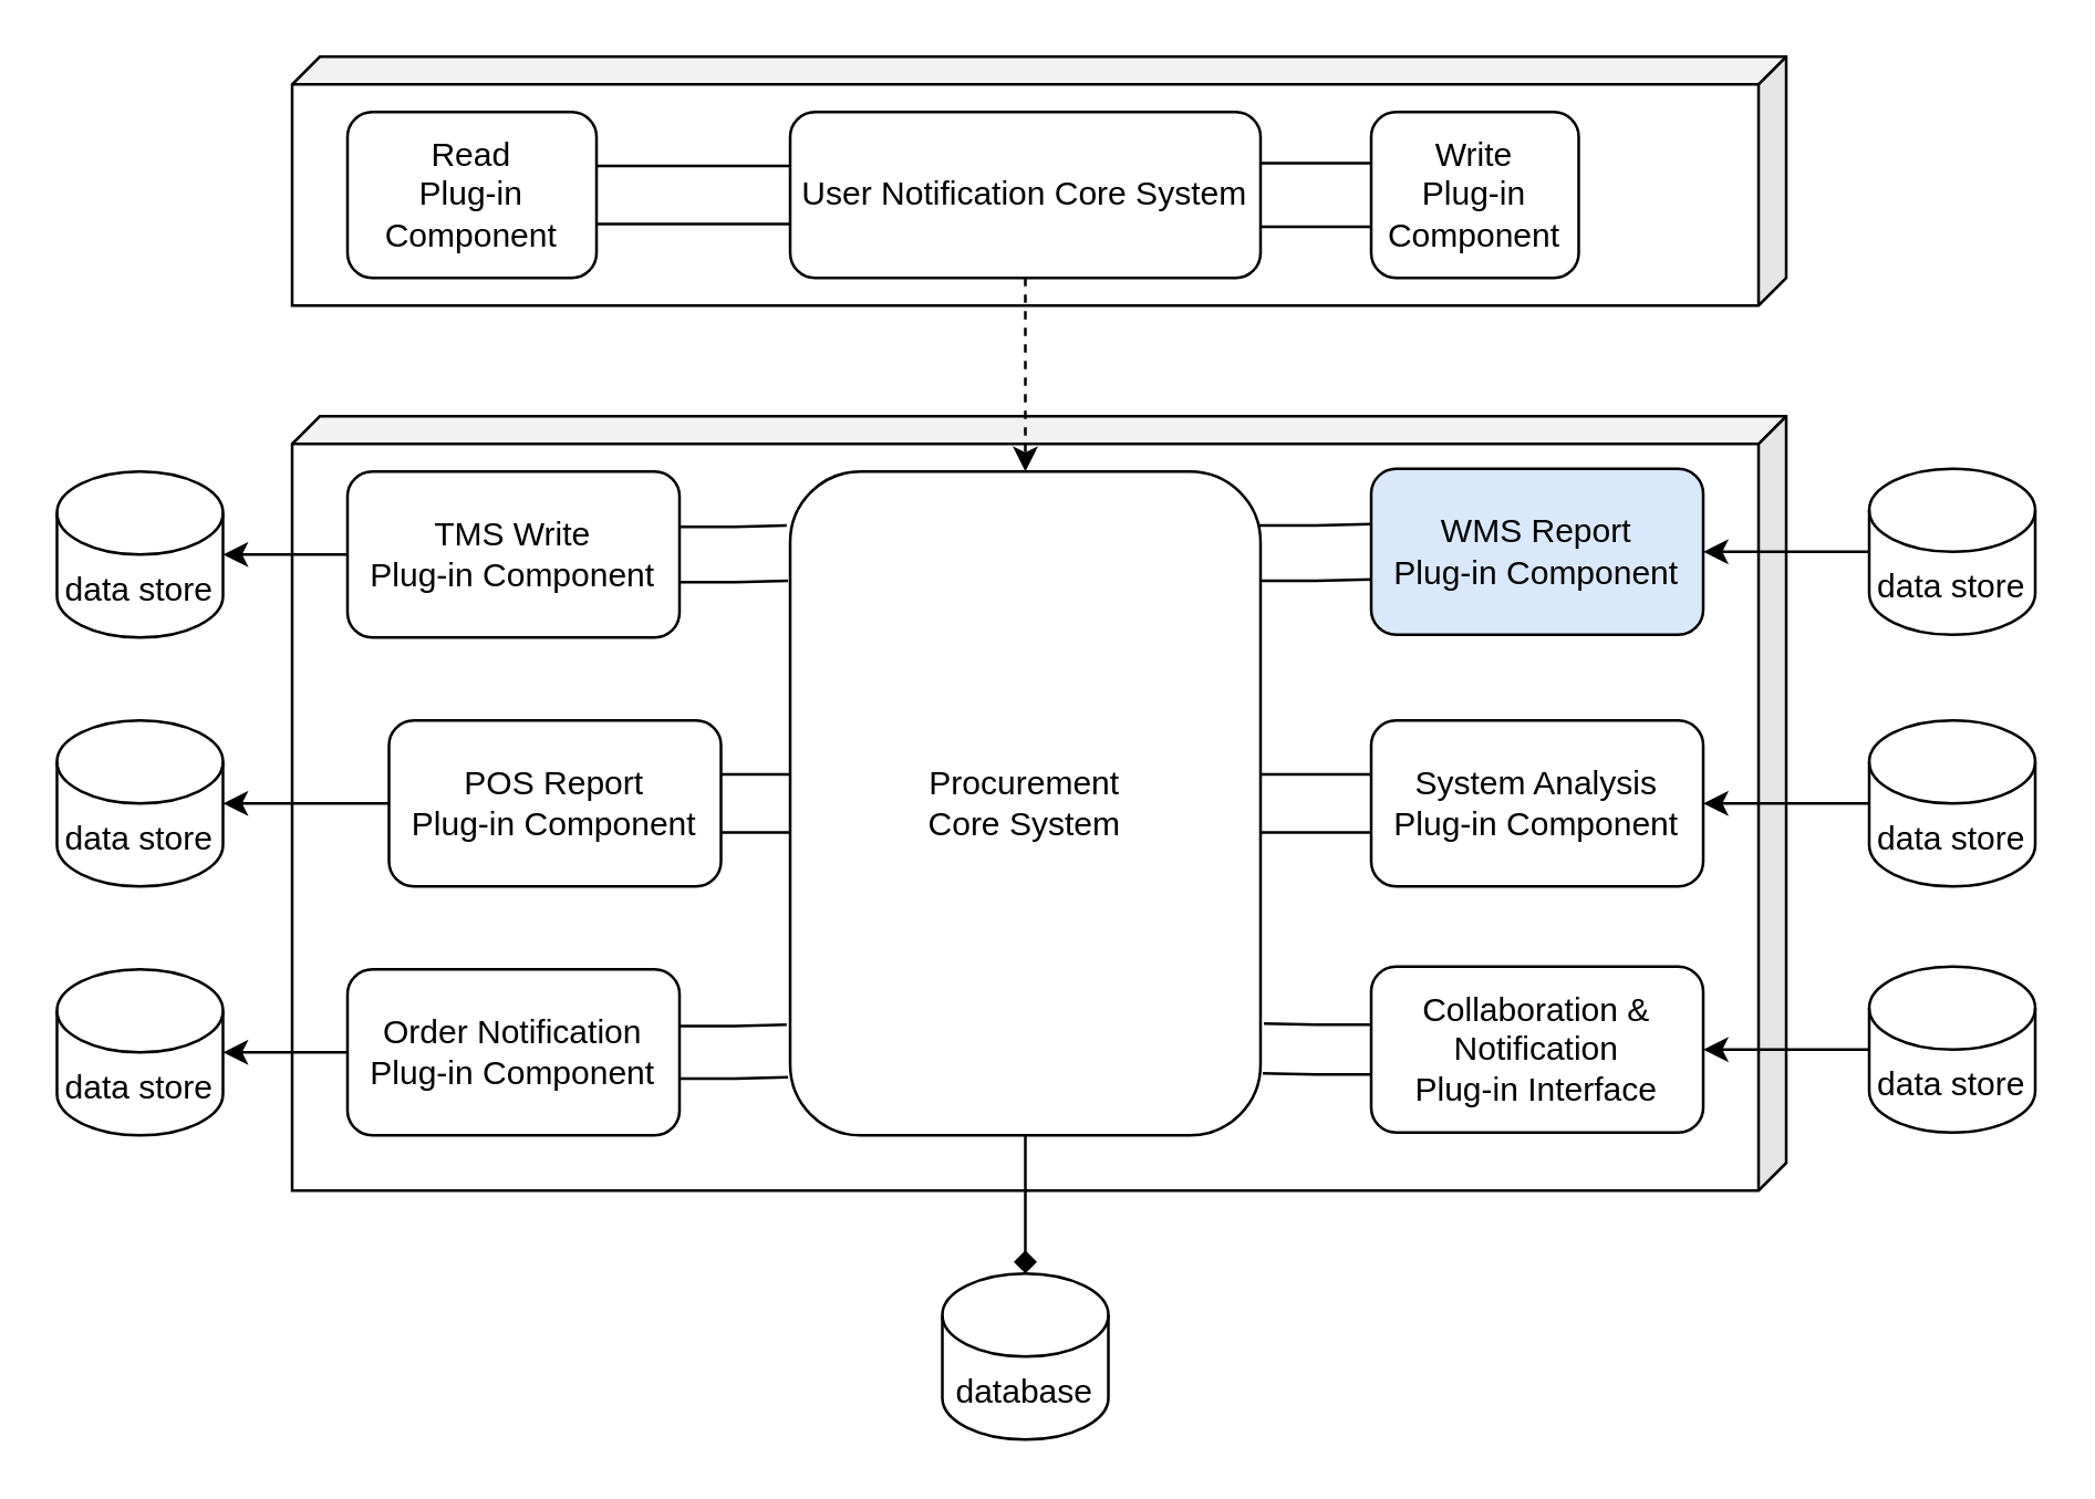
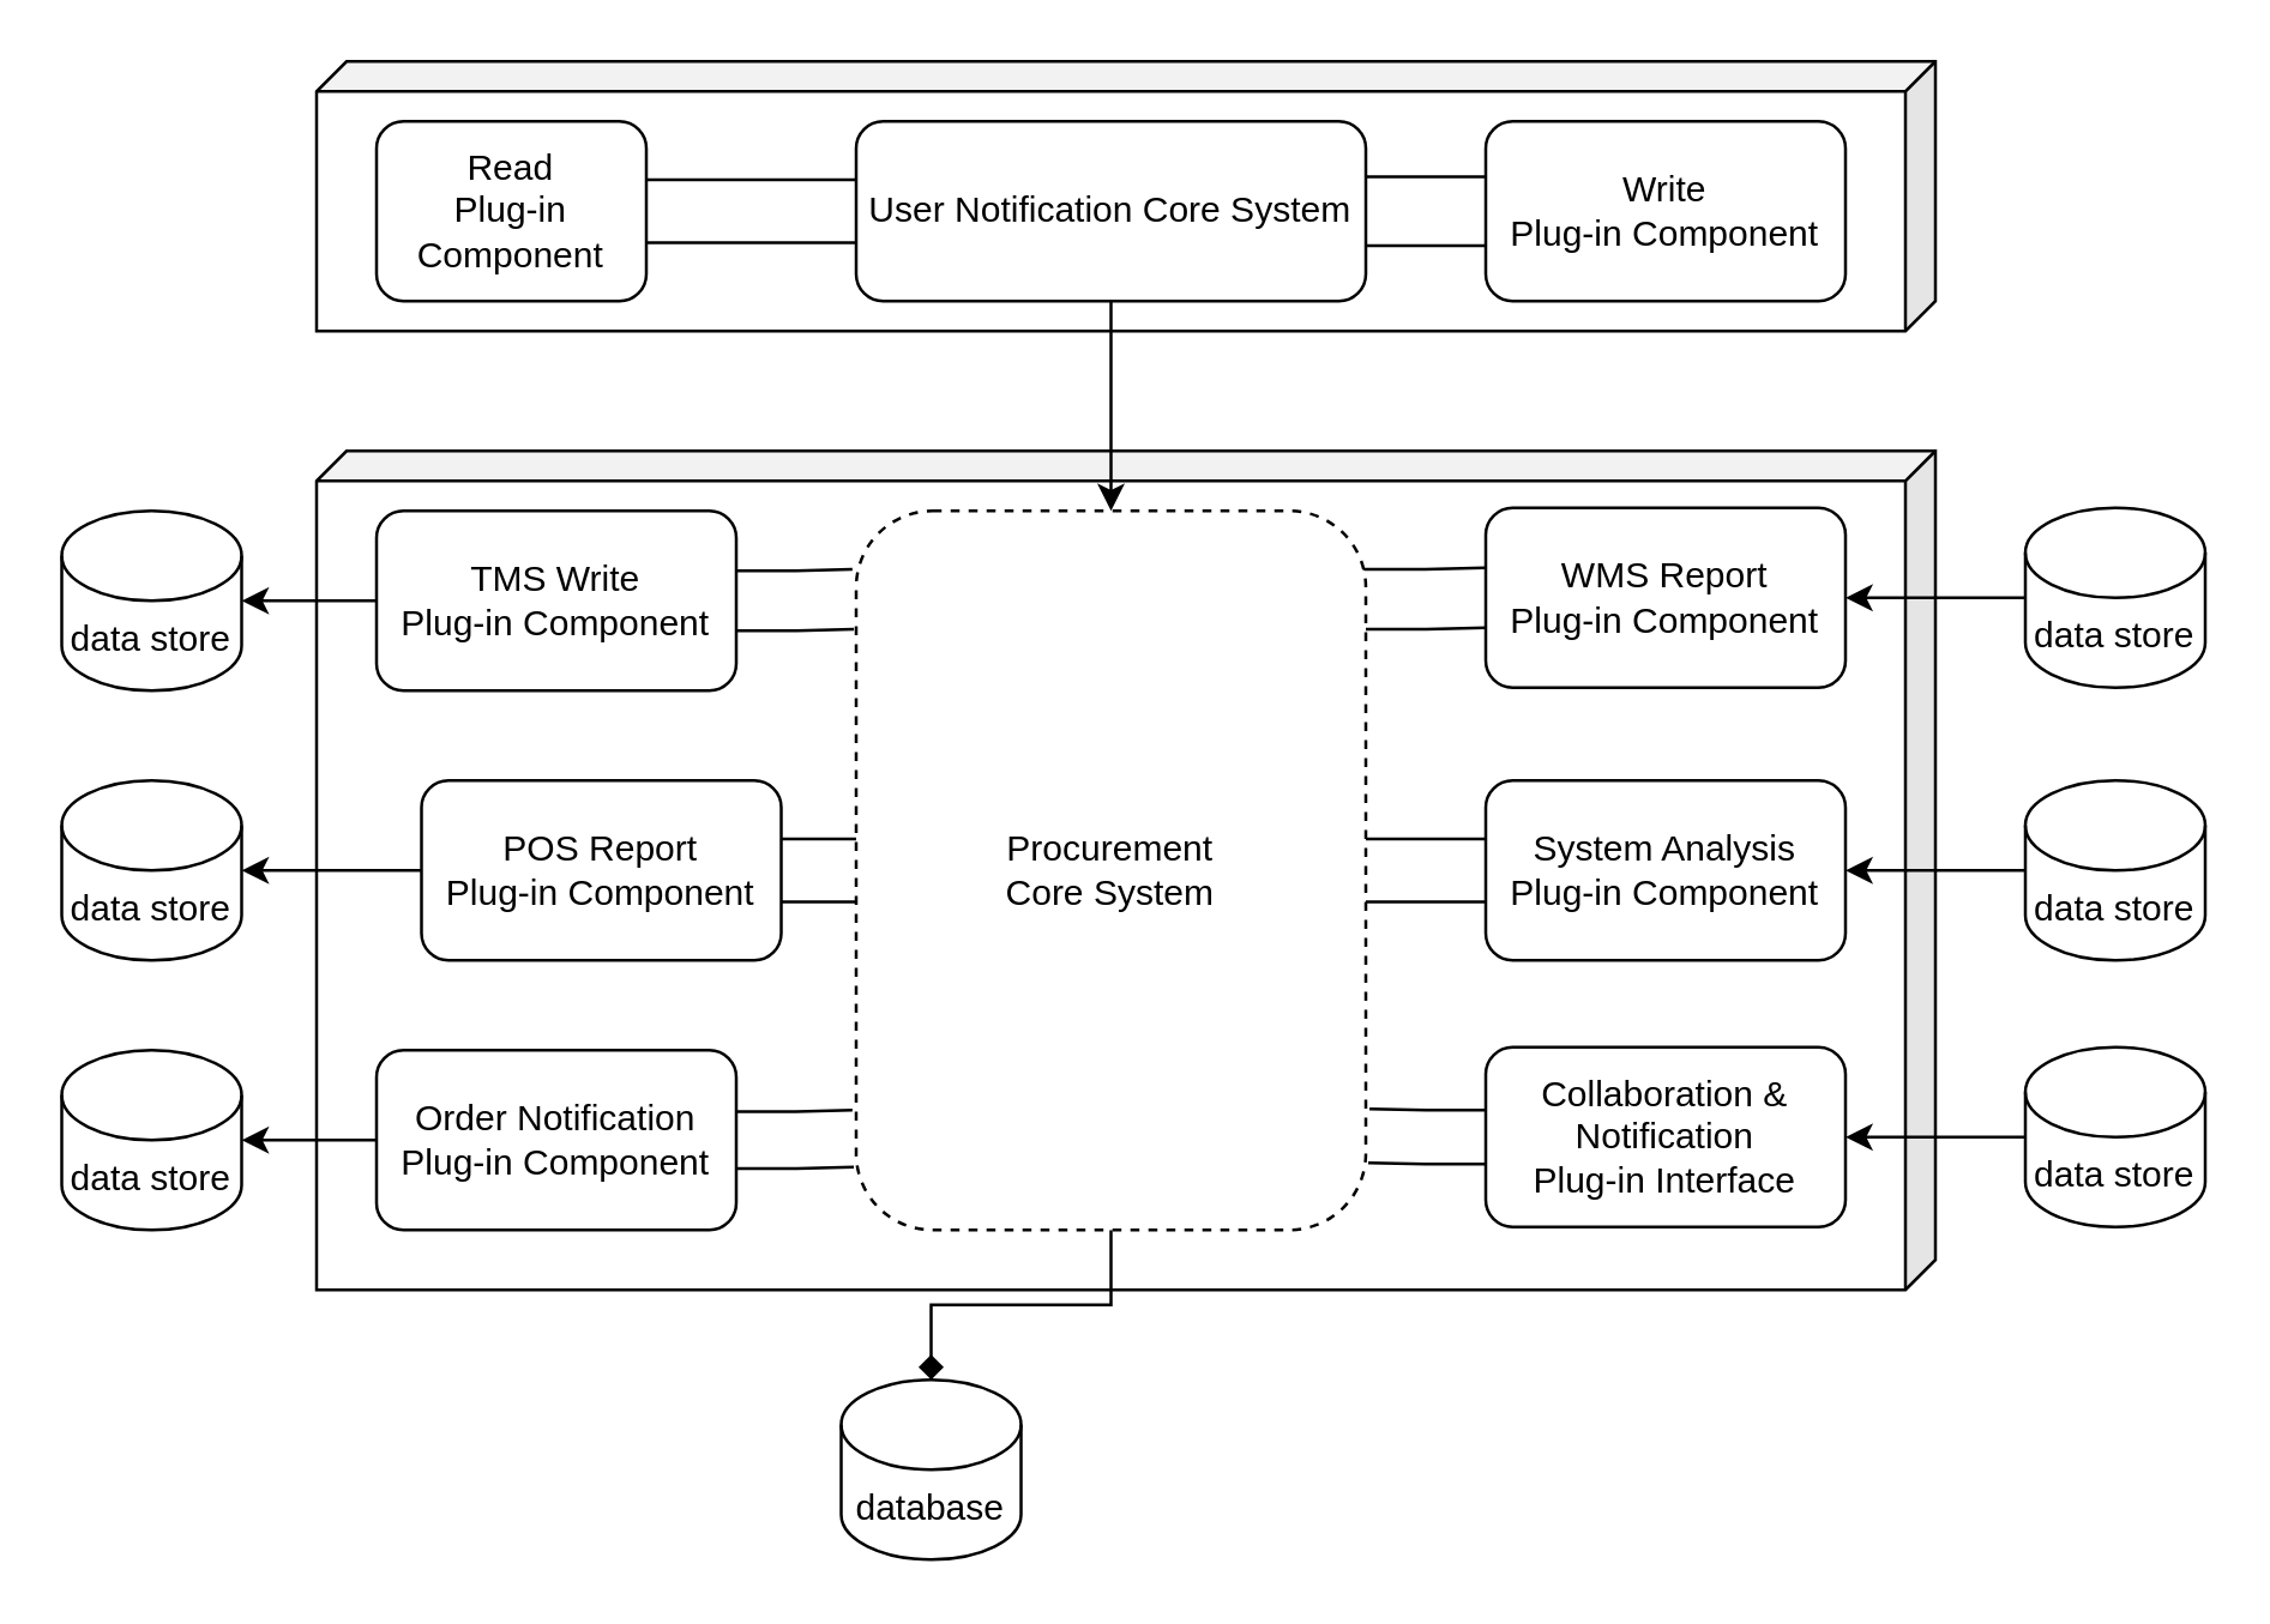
- <mxCell id="7" value="Write&lt;br&gt;Plug-in Component" style="rounded=1;whiteSpace=wrap;html=1;" vertex="1" parent="1"><mxGeometry x="495" y="40" width="75" height="60" as="geometry" /></mxCell>
+ <mxCell id="7" value="Write&lt;br&gt;Plug-in Component" style="rounded=1;whiteSpace=wrap;html=1;" vertex="1" parent="1"><mxGeometry x="495" y="40" width="120" height="60" as="geometry" /></mxCell>
- <mxCell id="27" style="edgeStyle=orthogonalEdgeStyle;rounded=0;orthogonalLoop=1;jettySize=auto;html=1;dashed=1;" edge="1" parent="1" source="4" target="11"><mxGeometry relative="1" as="geometry" /></mxCell>
+ <mxCell id="27" style="edgeStyle=orthogonalEdgeStyle;rounded=0;orthogonalLoop=1;jettySize=auto;html=1;" edge="1" parent="1" source="4" target="11"><mxGeometry relative="1" as="geometry" /></mxCell>
- <mxCell id="15" value="WMS Report&lt;br&gt;Plug-in Component" style="rounded=1;whiteSpace=wrap;html=1;fillColor=#dae8fc;" vertex="1" parent="1"><mxGeometry x="495" y="169" width="120" height="60" as="geometry" /></mxCell>
+ <mxCell id="15" value="WMS Report&lt;br&gt;Plug-in Component" style="rounded=1;whiteSpace=wrap;html=1;" vertex="1" parent="1"><mxGeometry x="495" y="169" width="120" height="60" as="geometry" /></mxCell>
- <mxCell id="11" value="Procurement&lt;br&gt;Core System" style="rounded=1;whiteSpace=wrap;html=1;" vertex="1" parent="1"><mxGeometry x="285" y="170" width="170" height="240" as="geometry" /></mxCell>
+ <mxCell id="11" value="Procurement&lt;br&gt;Core System" style="rounded=1;whiteSpace=wrap;html=1;dashed=1;" vertex="1" parent="1"><mxGeometry x="285" y="170" width="170" height="240" as="geometry" /></mxCell>
- <mxCell id="36" value="database" style="shape=cylinder3;whiteSpace=wrap;html=1;boundedLbl=1;backgroundOutline=1;size=15;" vertex="1" parent="1"><mxGeometry x="340" y="460" width="60" height="60" as="geometry" /></mxCell>
+ <mxCell id="36" value="database" style="shape=cylinder3;whiteSpace=wrap;html=1;boundedLbl=1;backgroundOutline=1;size=15;" vertex="1" parent="1"><mxGeometry x="280" y="460" width="60" height="60" as="geometry" /></mxCell>
